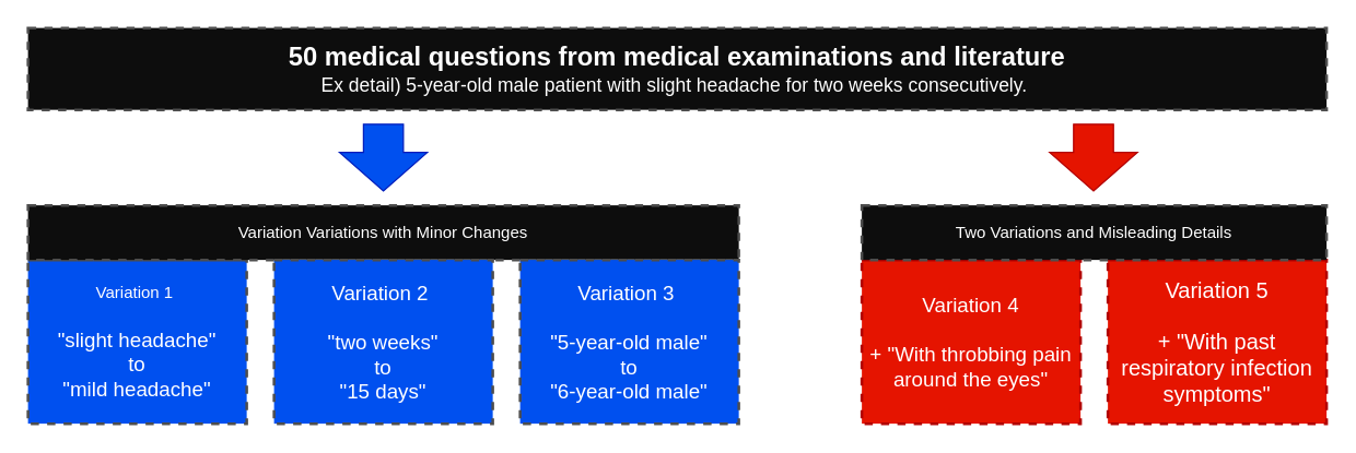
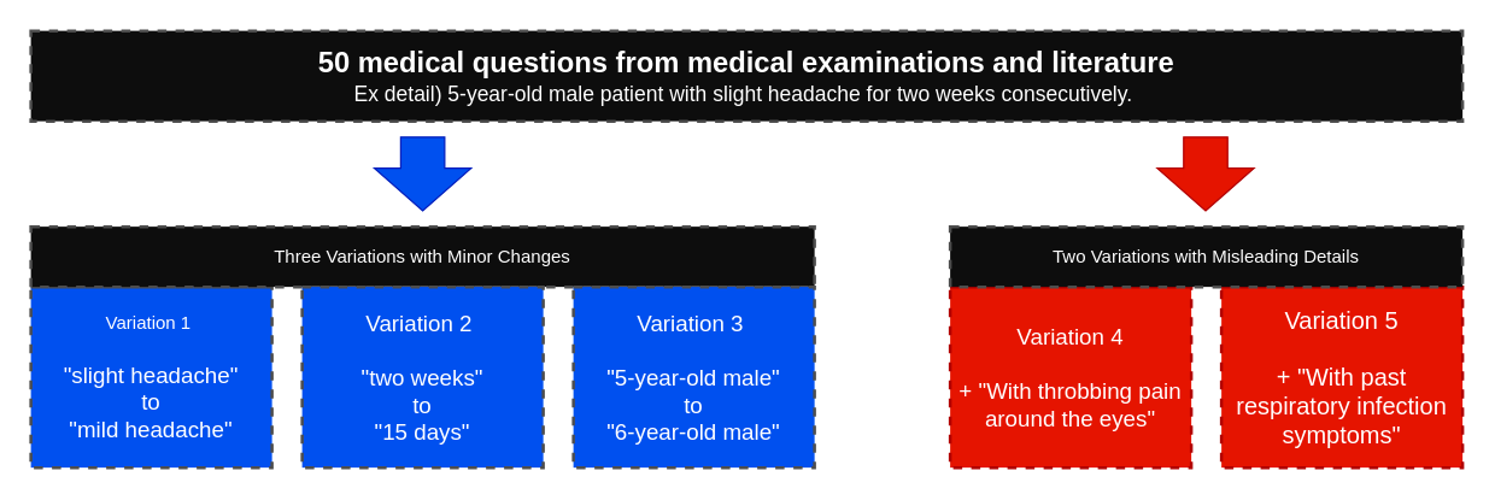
- <mxCell id="3" value="Variation Variations with Minor Changes" style="rounded=0;whiteSpace=wrap;html=1;fillColor=#0D0D0D;fontColor=#ffffff;strokeColor=#4D4D4D;strokeWidth=2;dashed=1;" vertex="1" parent="1"><mxGeometry x="20" y="150" width="520" height="40" as="geometry" /></mxCell>
+ <mxCell id="3" value="Three Variations with Minor Changes" style="rounded=0;whiteSpace=wrap;html=1;fillColor=#0D0D0D;fontColor=#ffffff;strokeColor=#4D4D4D;strokeWidth=2;dashed=1;" vertex="1" parent="1"><mxGeometry x="20" y="150" width="520" height="40" as="geometry" /></mxCell>
- <mxCell id="6" value="Two Variations and Misleading Details" style="rounded=0;whiteSpace=wrap;html=1;fillColor=#0D0D0D;fontColor=#ffffff;strokeColor=#4D4D4D;strokeWidth=2;dashed=1;" vertex="1" parent="1"><mxGeometry x="630" y="150" width="340" height="40" as="geometry" /></mxCell>
+ <mxCell id="6" value="Two Variations with Misleading Details" style="rounded=0;whiteSpace=wrap;html=1;fillColor=#0D0D0D;fontColor=#ffffff;strokeColor=#4D4D4D;strokeWidth=2;dashed=1;" vertex="1" parent="1"><mxGeometry x="630" y="150" width="340" height="40" as="geometry" /></mxCell>
